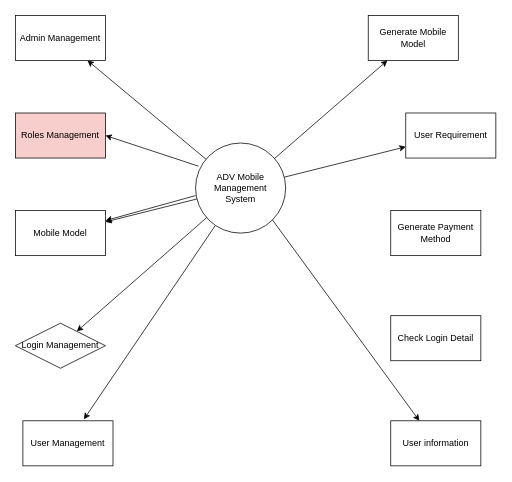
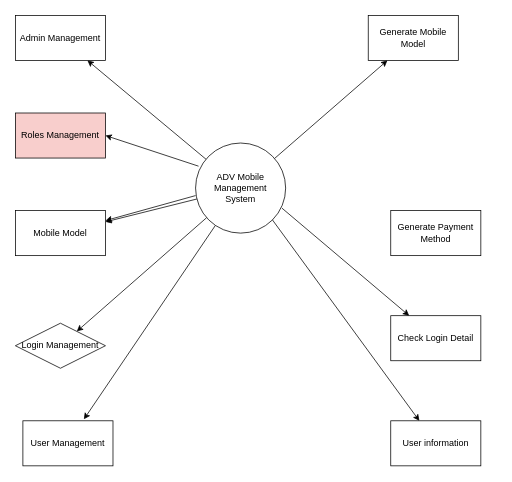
- <mxCell id="9" value="User Requirement" style="rounded=0;whiteSpace=wrap;html=1;" vertex="1" parent="1"><mxGeometry x="540" y="150" width="120" height="60" as="geometry" /></mxCell>
- <mxCell id="13" value="" style="endArrow=classic;html=1;rounded=0;" edge="1" parent="1" source="2" target="9"><mxGeometry width="50" height="50" relative="1" as="geometry"><mxPoint x="260" y="380" as="sourcePoint" /><mxPoint x="310" y="330" as="targetPoint" /></mxGeometry></mxCell>
+ <mxCell id="15" value="" style="endArrow=classic;html=1;rounded=0;exitX=0.958;exitY=0.722;exitDx=0;exitDy=0;exitPerimeter=0;" edge="1" parent="1" source="2" target="11"><mxGeometry width="50" height="50" relative="1" as="geometry"><mxPoint x="260" y="380" as="sourcePoint" /><mxPoint x="310" y="330" as="targetPoint" /></mxGeometry></mxCell>
